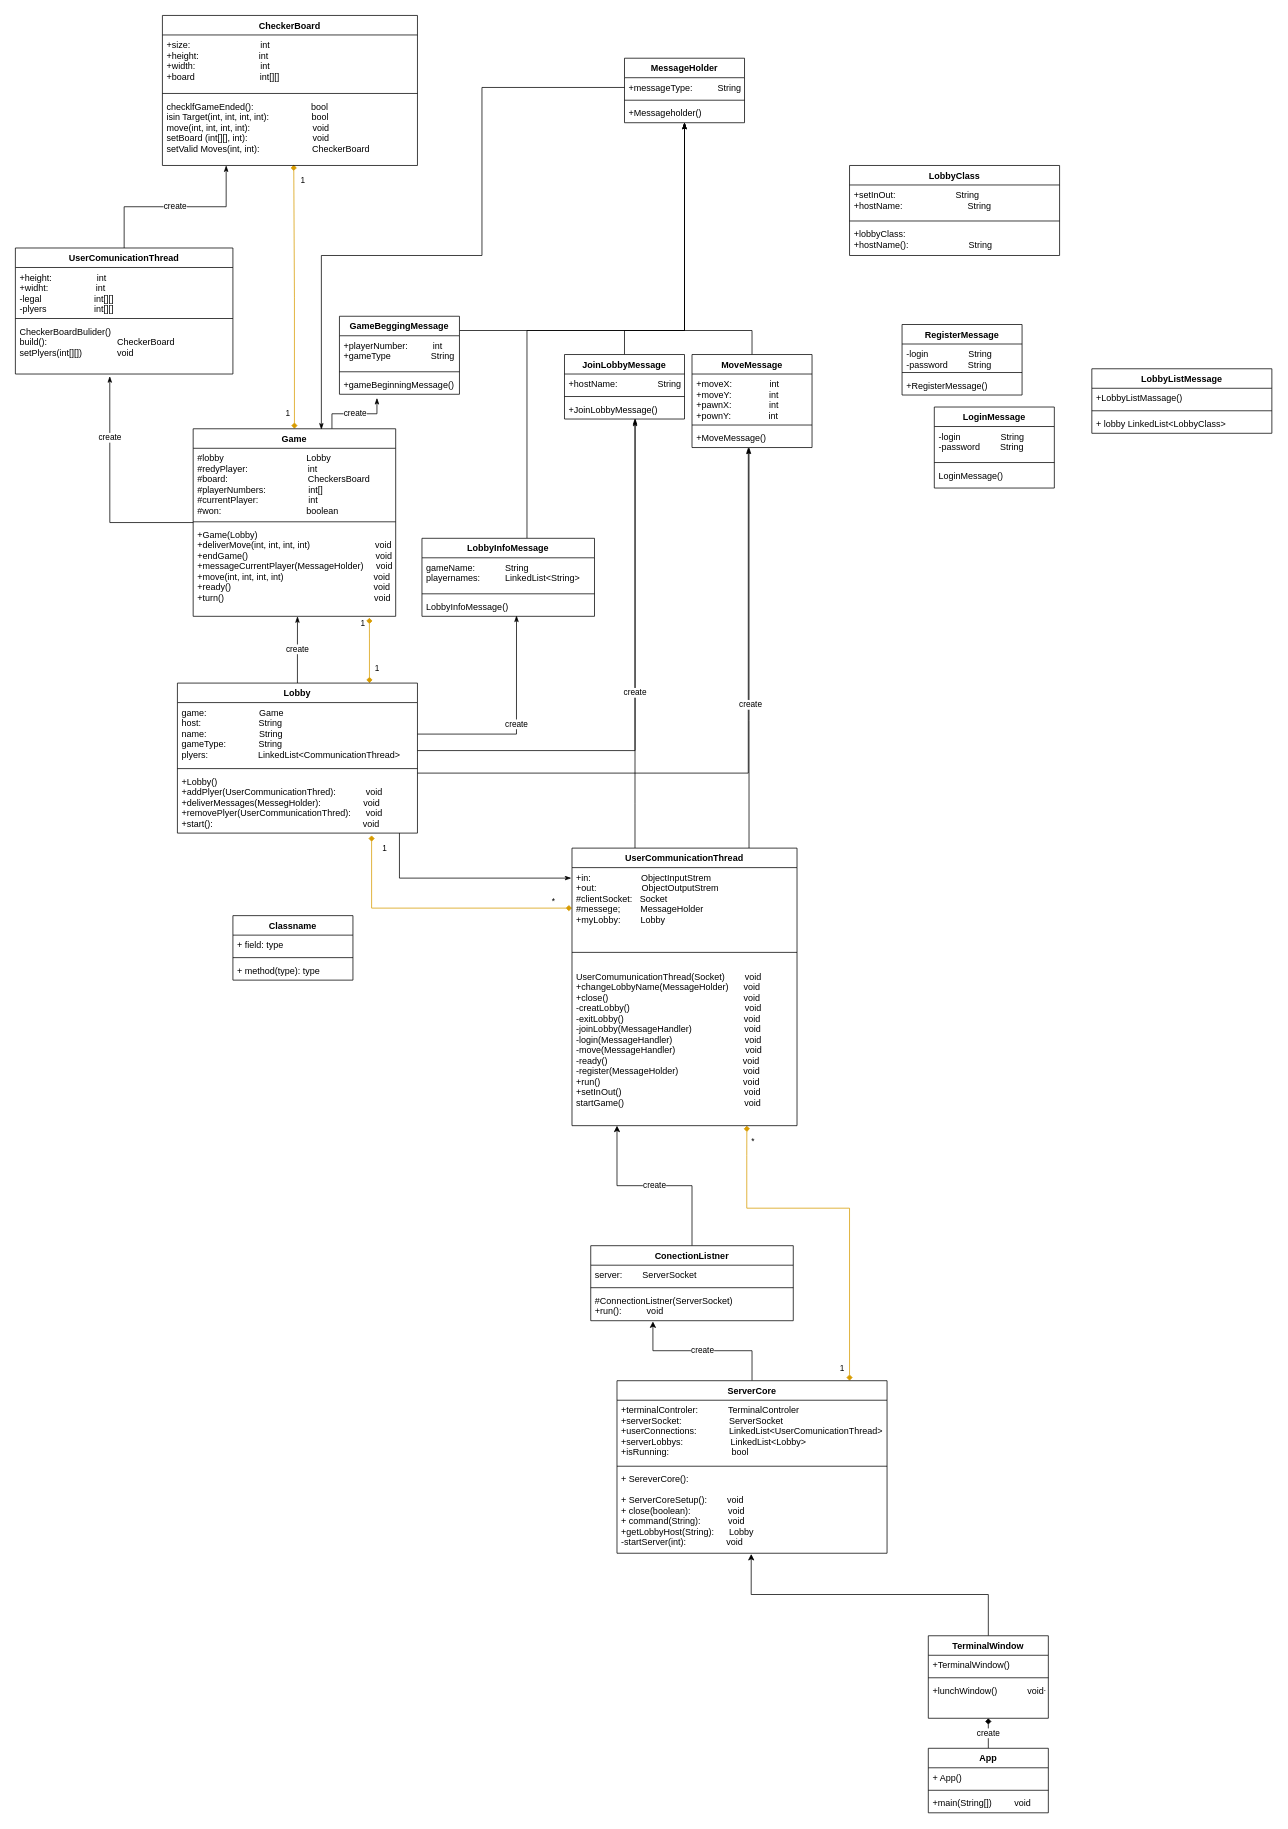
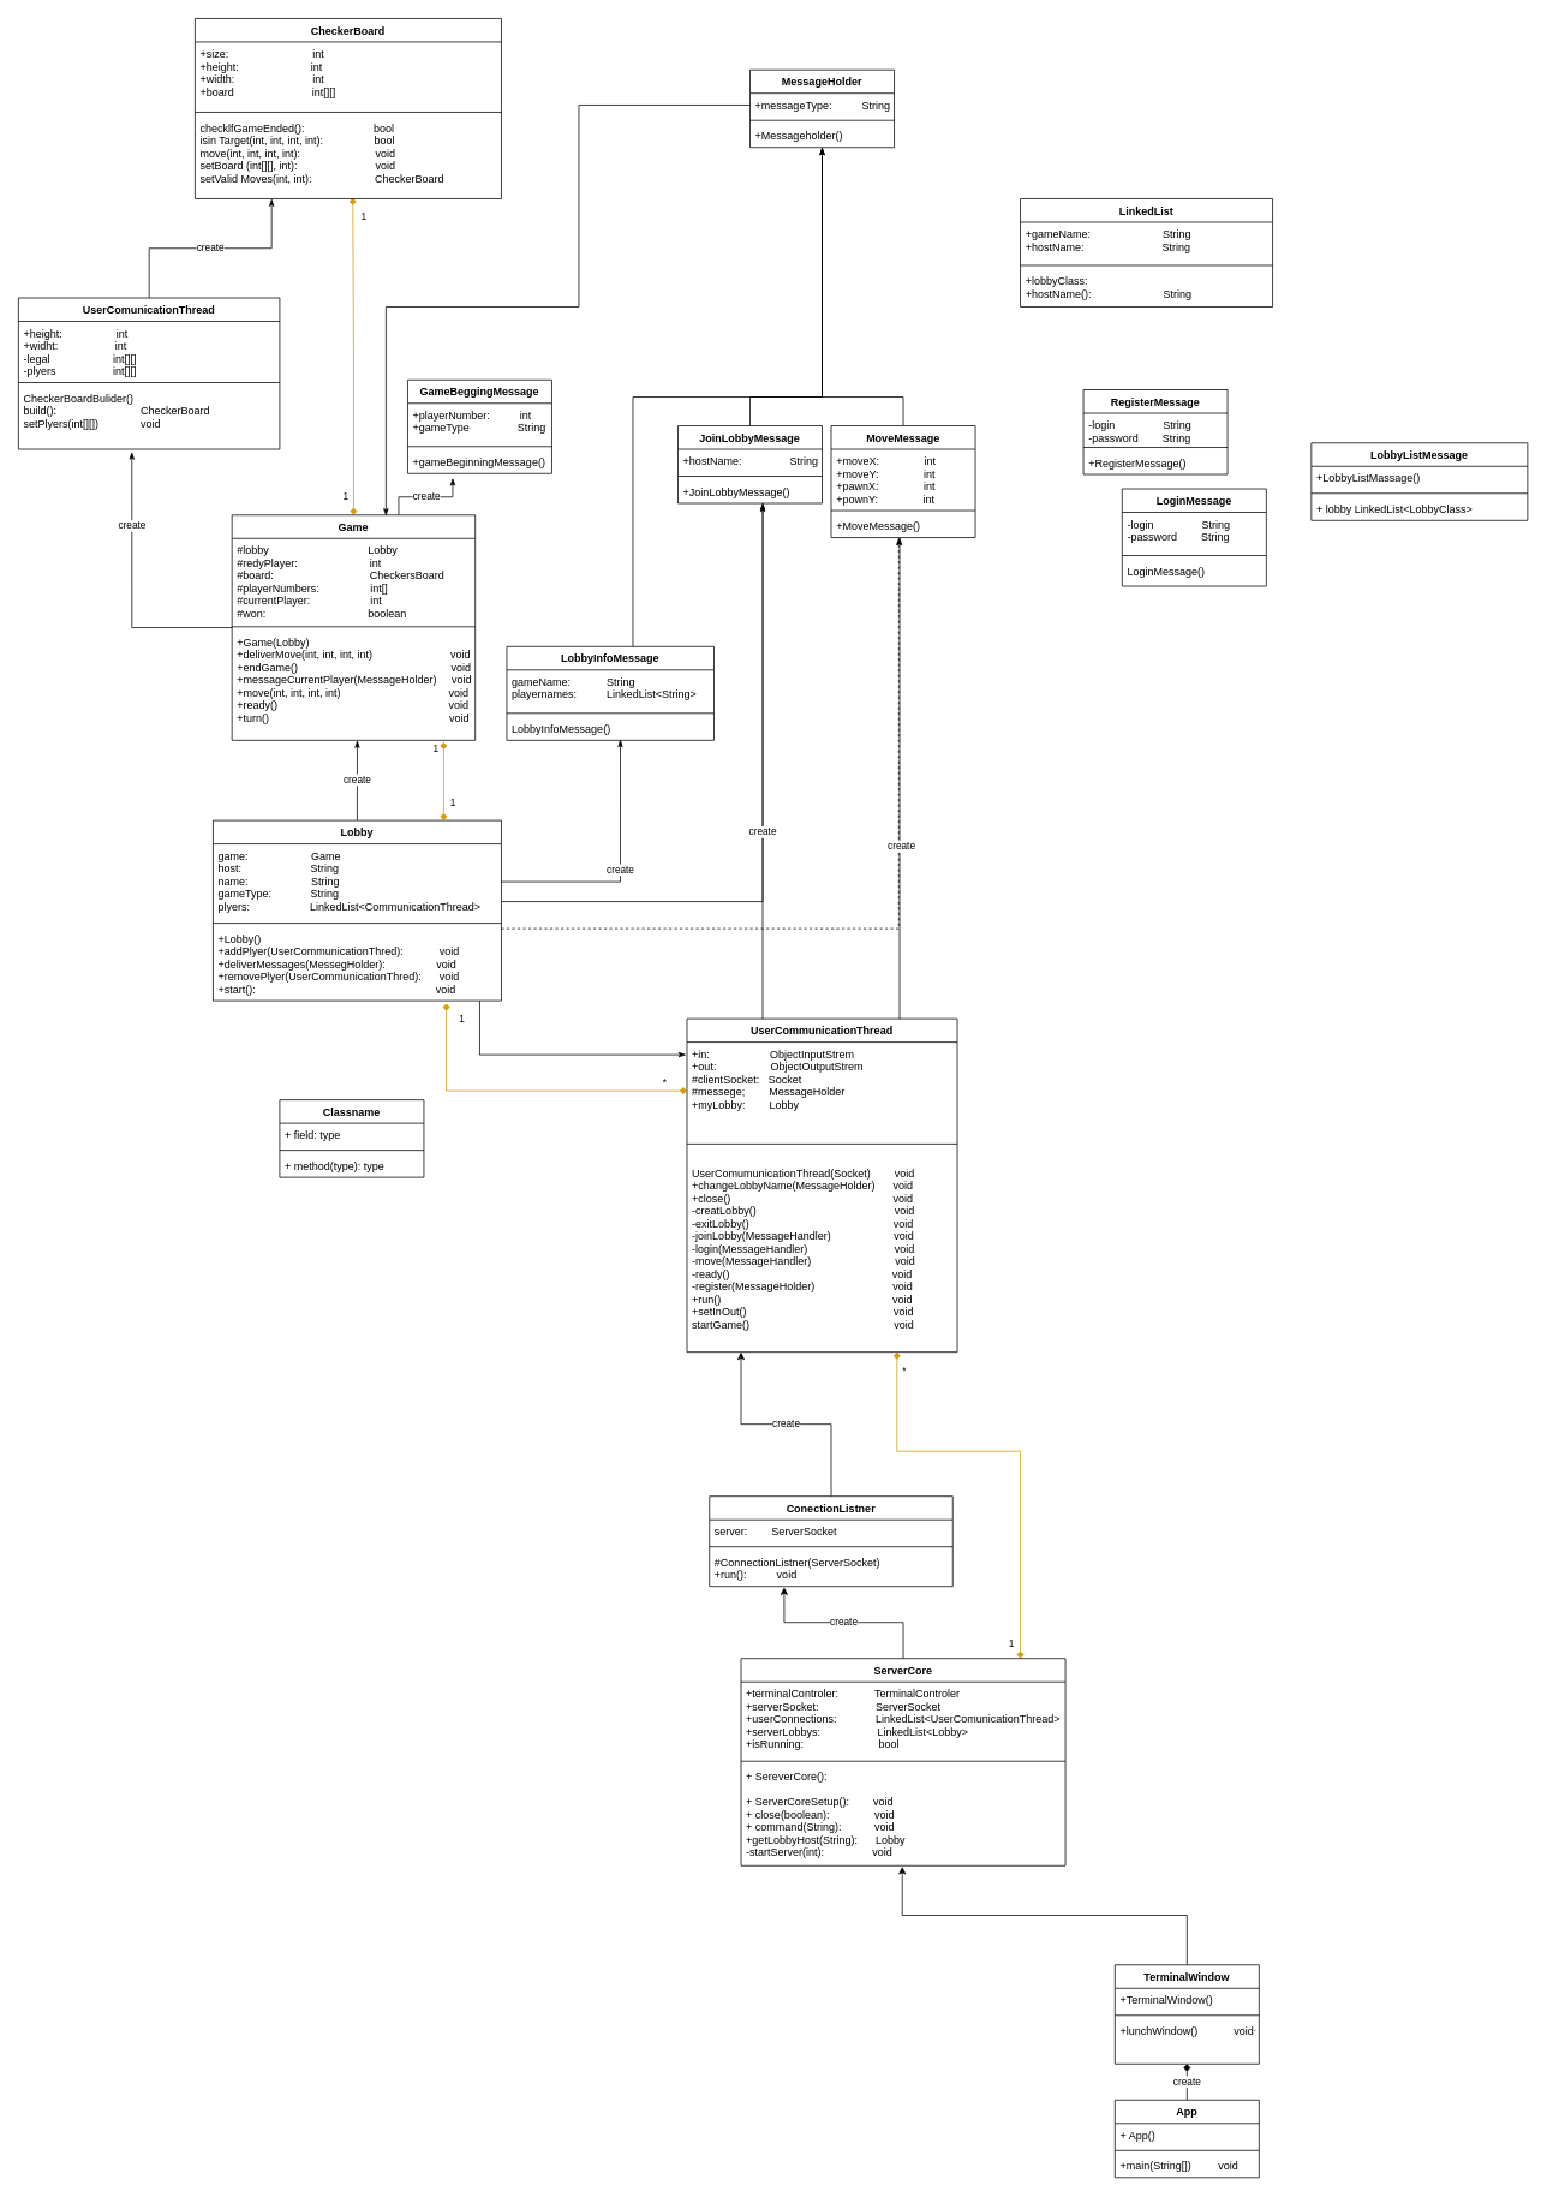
- <mxCell id="32" value="LobbyClass" style="swimlane;fontStyle=1;align=center;verticalAlign=top;childLayout=stackLayout;horizontal=1;startSize=26;horizontalStack=0;resizeParent=1;resizeParentMax=0;resizeLast=0;collapsible=1;marginBottom=0;" vertex="1" parent="1"><mxGeometry x="1132" y="220" width="280" height="120" as="geometry" /></mxCell>
+ <mxCell id="32" value="LinkedList" style="swimlane;fontStyle=1;align=center;verticalAlign=top;childLayout=stackLayout;horizontal=1;startSize=26;horizontalStack=0;resizeParent=1;resizeParentMax=0;resizeLast=0;collapsible=1;marginBottom=0;" vertex="1" parent="1"><mxGeometry x="1132" y="220" width="280" height="120" as="geometry" /></mxCell>
- <mxCell id="33" value="+setInOut:                        String&#10;+hostName:                          String" style="text;strokeColor=none;fillColor=none;align=left;verticalAlign=top;spacingLeft=4;spacingRight=4;overflow=hidden;rotatable=0;points=[[0,0.5],[1,0.5]];portConstraint=eastwest;" vertex="1" parent="32"><mxGeometry y="26" width="280" height="44" as="geometry" /></mxCell>
+ <mxCell id="33" value="+gameName:                        String&#10;+hostName:                          String" style="text;strokeColor=none;fillColor=none;align=left;verticalAlign=top;spacingLeft=4;spacingRight=4;overflow=hidden;rotatable=0;points=[[0,0.5],[1,0.5]];portConstraint=eastwest;" vertex="1" parent="32"><mxGeometry y="26" width="280" height="44" as="geometry" /></mxCell>
- <mxCell id="54" style="edgeStyle=orthogonalEdgeStyle;rounded=0;sketch=0;orthogonalLoop=1;jettySize=auto;html=1;startArrow=none;startFill=0;endArrow=classicThin;endFill=1;entryX=0.5;entryY=1;entryDx=0;entryDy=0;" edge="1" parent="1" source="55" target="74"><mxGeometry relative="1" as="geometry"><mxPoint x="852" y="170" as="targetPoint" /><Array as="points"><mxPoint x="912" y="440" /></Array></mxGeometry></mxCell>
- <mxCell id="86" style="edgeStyle=orthogonalEdgeStyle;rounded=0;sketch=0;orthogonalLoop=1;jettySize=auto;html=1;entryX=0.469;entryY=1;entryDx=0;entryDy=0;entryPerimeter=0;startArrow=none;startFill=0;endArrow=classicThin;endFill=1;" edge="1" parent="1" source="88" target="44"><mxGeometry relative="1" as="geometry"><Array as="points"><mxPoint x="997" y="1030" /></Array></mxGeometry></mxCell>
+ <mxCell id="86" style="edgeStyle=orthogonalEdgeStyle;rounded=0;sketch=0;orthogonalLoop=1;jettySize=auto;html=1;entryX=0.469;entryY=1;entryDx=0;entryDy=0;entryPerimeter=0;startArrow=none;startFill=0;endArrow=classicThin;endFill=1;dashed=1;" edge="1" parent="1" source="88" target="44"><mxGeometry relative="1" as="geometry"><Array as="points"><mxPoint x="997" y="1030" /></Array></mxGeometry></mxCell>
